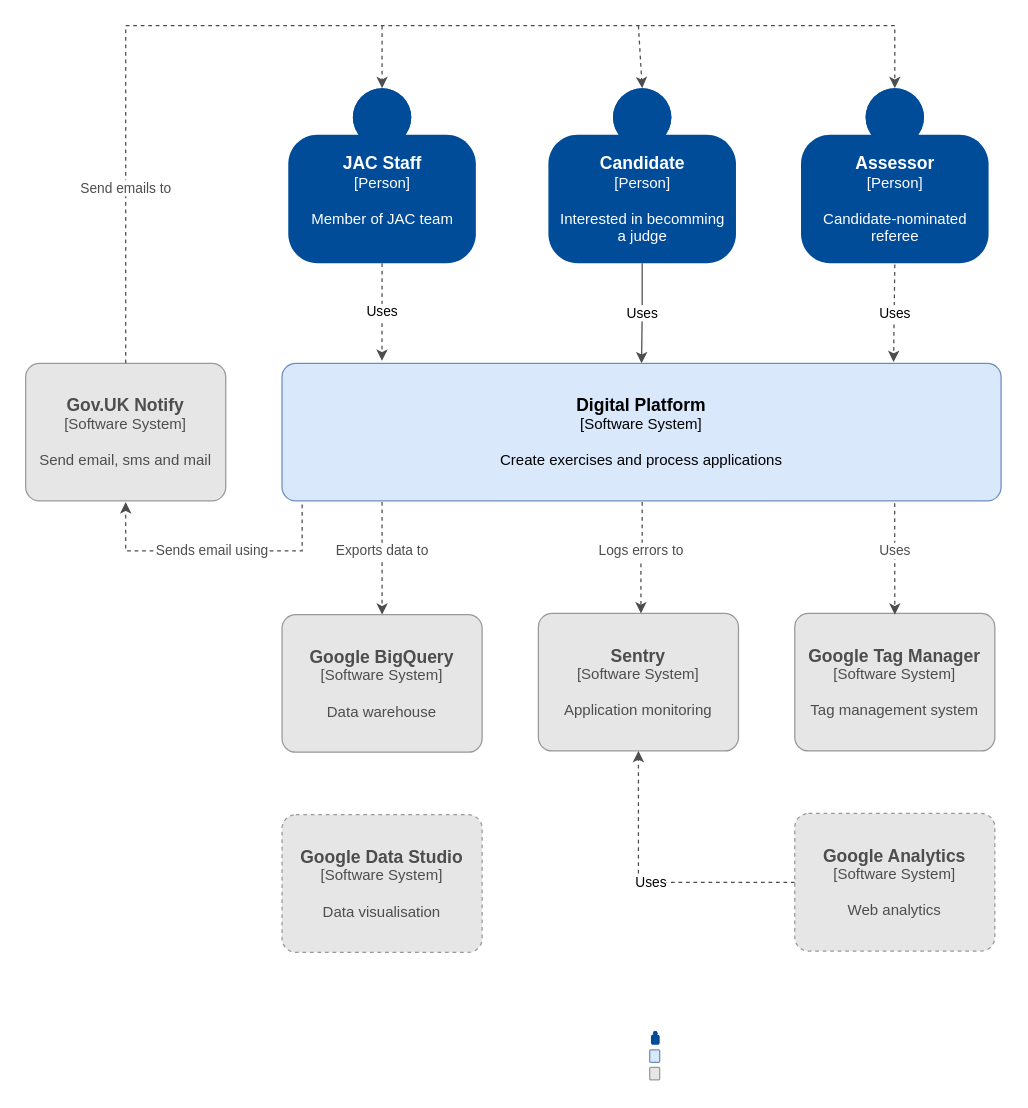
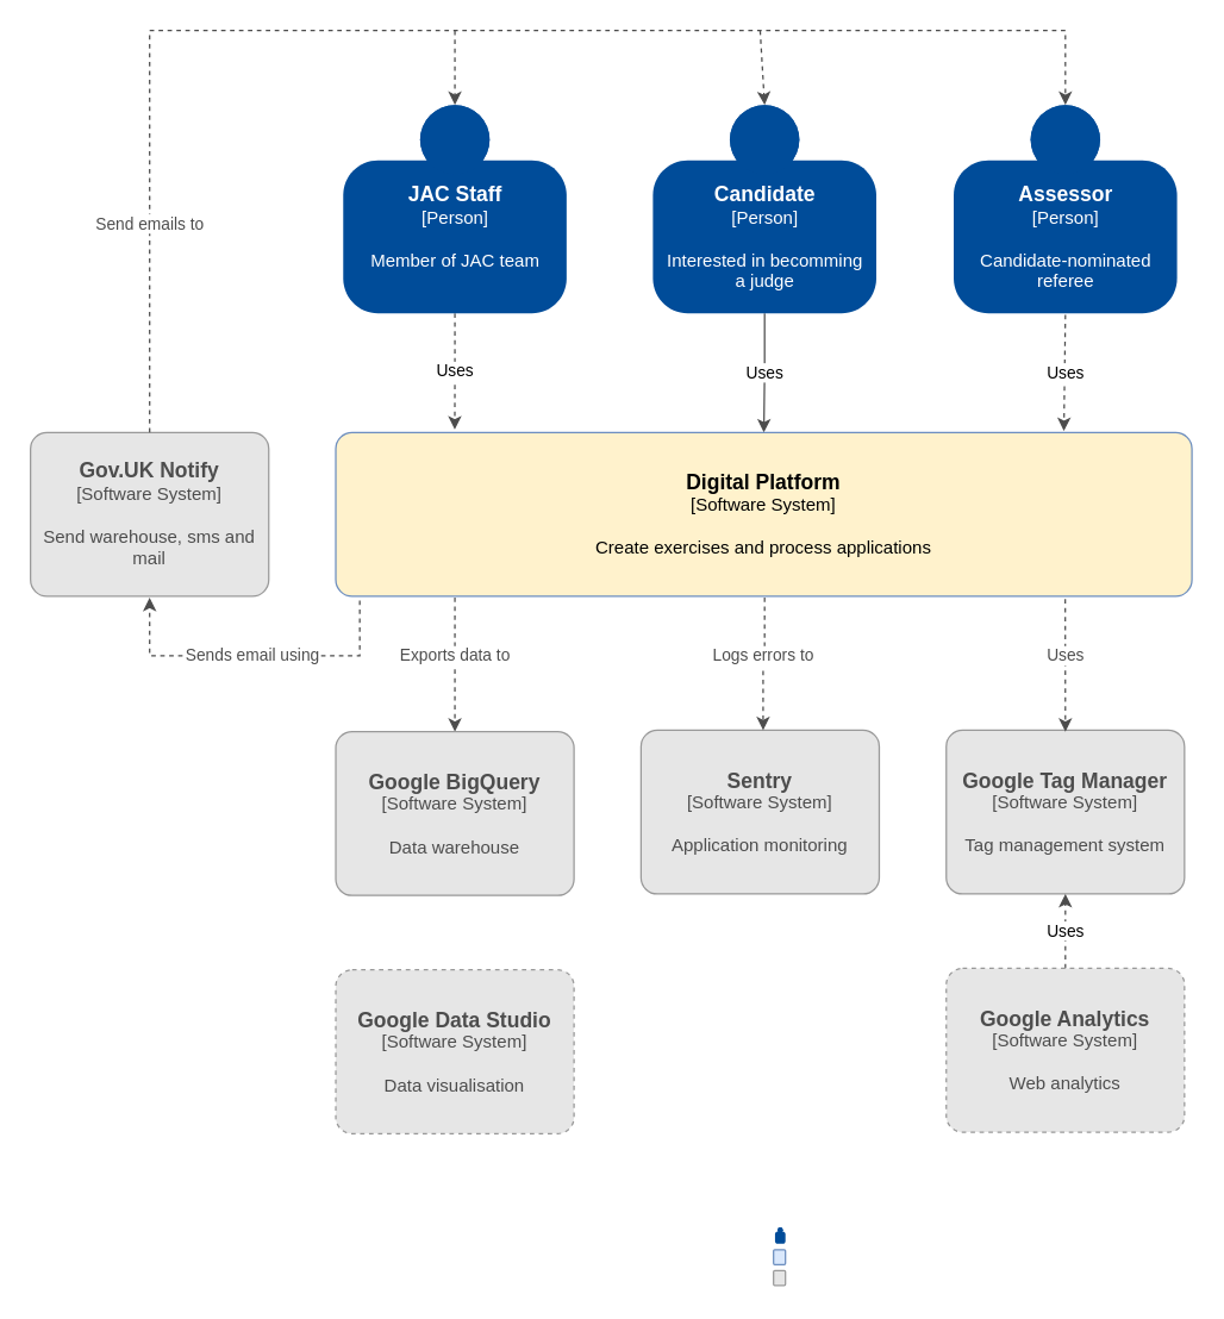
- <mxCell id="10" value="&lt;b style=&quot;font-size: 14px&quot;&gt;Gov.UK Notify&lt;br&gt;&lt;/b&gt;&lt;div&gt;[Software System]&lt;/div&gt;&lt;br&gt;&lt;div&gt;Send email, sms and mail&lt;br&gt;&lt;/div&gt;" style="rounded=1;whiteSpace=wrap;html=1;labelBackgroundColor=none;align=center;arcSize=10;points=[[0.25,0,0],[0.5,0,0],[0.75,0,0],[1,0.25,0],[1,0.5,0],[1,0.75,0],[0.75,1,0],[0.5,1,0],[0.25,1,0],[0,0.75,0],[0,0.5,0],[0,0.25,0]];fillColor=#E6E6E6;fontColor=#4D4D4D;strokeColor=#999999;" parent="1" vertex="1"><mxGeometry x="20" y="290" width="160" height="110.0" as="geometry" /></mxCell>
+ <mxCell id="10" value="&lt;b style=&quot;font-size: 14px&quot;&gt;Gov.UK Notify&lt;br&gt;&lt;/b&gt;&lt;div&gt;[Software System]&lt;/div&gt;&lt;br&gt;&lt;div&gt;Send warehouse, sms and mail&lt;br&gt;&lt;/div&gt;" style="rounded=1;whiteSpace=wrap;html=1;labelBackgroundColor=none;align=center;arcSize=10;points=[[0.25,0,0],[0.5,0,0],[0.75,0,0],[1,0.25,0],[1,0.5,0],[1,0.75,0],[0.75,1,0],[0.5,1,0],[0.25,1,0],[0,0.75,0],[0,0.5,0],[0,0.25,0]];fillColor=#E6E6E6;fontColor=#4D4D4D;strokeColor=#999999;" parent="1" vertex="1"><mxGeometry x="20" y="290" width="160" height="110.0" as="geometry" /></mxCell>
- <mxCell id="8" value="&lt;font size=&quot;1&quot;&gt;&lt;b style=&quot;font-size: 14px&quot;&gt;Digital Platform&lt;br&gt;&lt;/b&gt;&lt;/font&gt;&lt;div&gt;[Software System]&lt;/div&gt;&lt;br&gt;&lt;div&gt;Create exercises and process applications&lt;br&gt;&lt;/div&gt;" style="rounded=1;whiteSpace=wrap;html=1;labelBackgroundColor=none;fillColor=#dae8fc;fontColor=#000000;align=center;arcSize=10;strokeColor=#6c8ebf;points=[[0.25,0,0],[0.5,0,0],[0.75,0,0],[1,0.25,0],[1,0.5,0],[1,0.75,0],[0.75,1,0],[0.5,1,0],[0.25,1,0],[0,0.75,0],[0,0.5,0],[0,0.25,0]];" parent="1" vertex="1"><mxGeometry x="225" y="290" width="575" height="110" as="geometry" /></mxCell>
+ <mxCell id="8" value="&lt;font size=&quot;1&quot;&gt;&lt;b style=&quot;font-size: 14px&quot;&gt;Digital Platform&lt;br&gt;&lt;/b&gt;&lt;/font&gt;&lt;div&gt;[Software System]&lt;/div&gt;&lt;br&gt;&lt;div&gt;Create exercises and process applications&lt;br&gt;&lt;/div&gt;" style="rounded=1;whiteSpace=wrap;html=1;labelBackgroundColor=none;fillColor=#fff2cc;fontColor=#000000;align=center;arcSize=10;strokeColor=#6c8ebf;points=[[0.25,0,0],[0.5,0,0],[0.75,0,0],[1,0.25,0],[1,0.5,0],[1,0.75,0],[0.75,1,0],[0.5,1,0],[0.25,1,0],[0,0.75,0],[0,0.5,0],[0,0.25,0]];" parent="1" vertex="1"><mxGeometry x="225" y="290" width="575" height="110" as="geometry" /></mxCell>
- <mxCell id="19" value="Uses" style="edgeStyle=orthogonalEdgeStyle;rounded=0;orthogonalLoop=1;jettySize=auto;html=1;dashed=1;endArrow=classic;endFill=1;strokeColor=#4D4D4D;fontColor=#000000;" parent="1" source="20" target="16" edge="1"><mxGeometry relative="1" as="geometry" /></mxCell>
+ <mxCell id="19" value="Uses" style="edgeStyle=orthogonalEdgeStyle;rounded=0;orthogonalLoop=1;jettySize=auto;html=1;dashed=1;endArrow=classic;endFill=1;strokeColor=#4D4D4D;fontColor=#000000;" parent="1" source="20" target="18" edge="1"><mxGeometry relative="1" as="geometry" /></mxCell>
